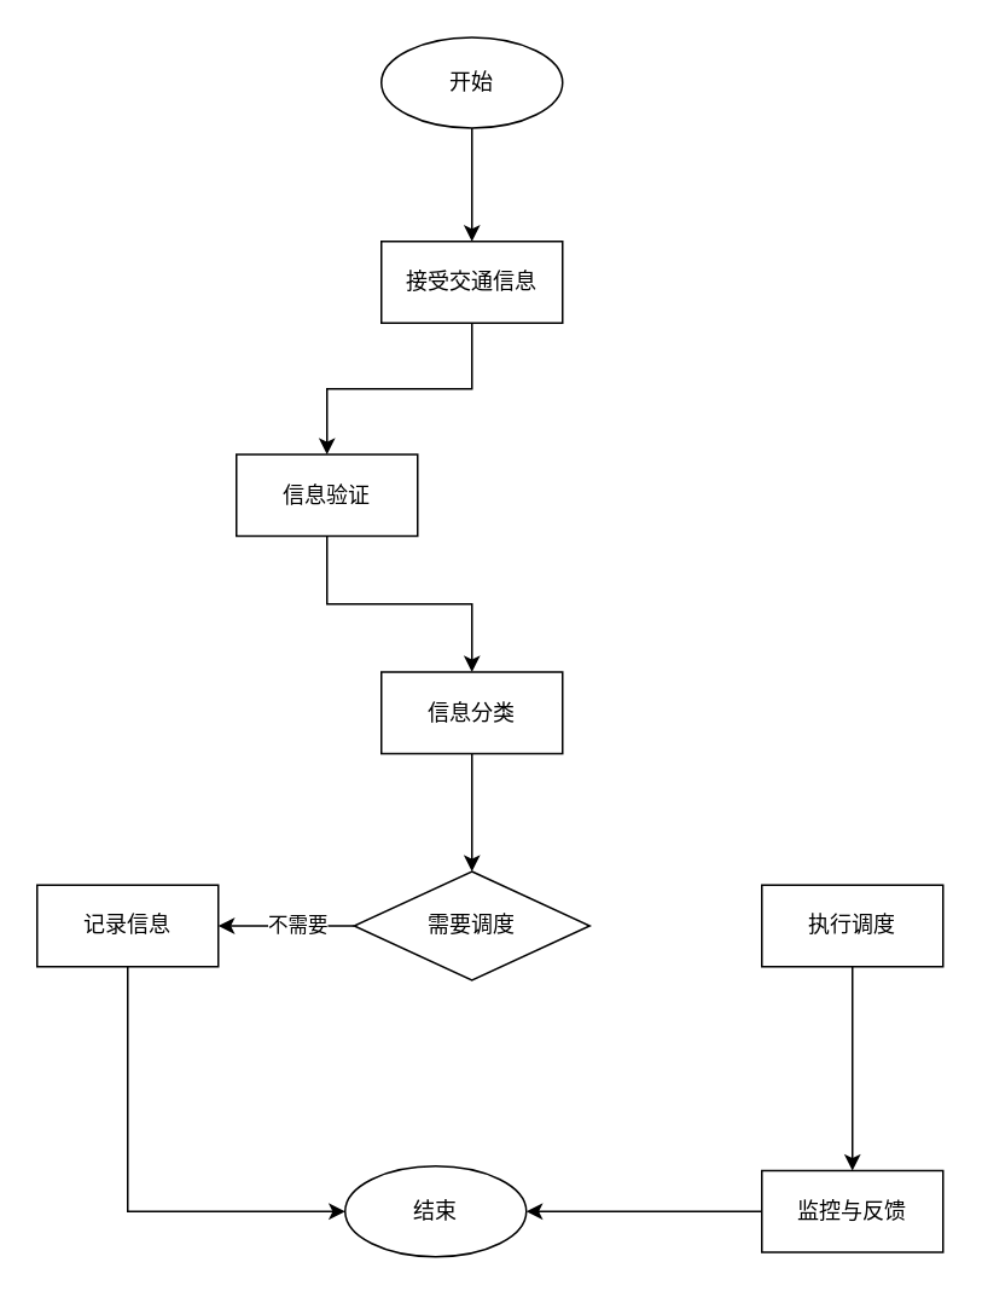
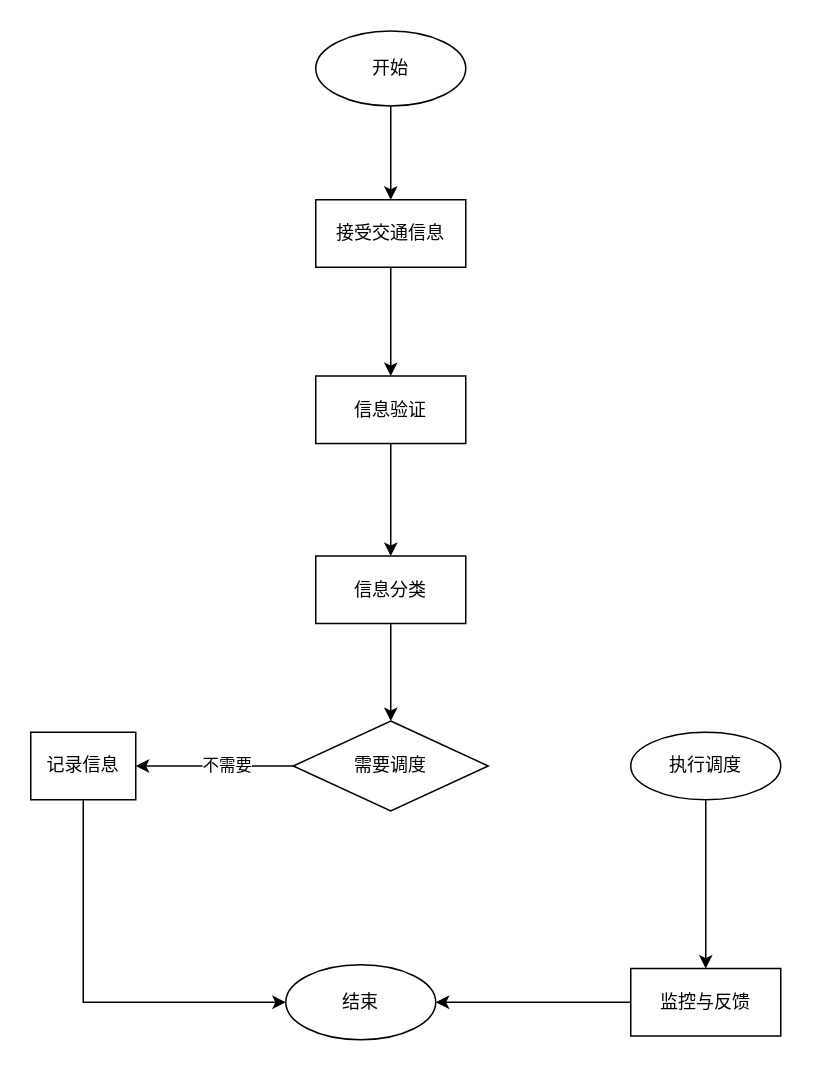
- <mxCell id="7" value="信息验证" style="whiteSpace=wrap;html=1;" vertex="1" parent="1"><mxGeometry x="130" y="250" width="100" height="45" as="geometry" /></mxCell>
+ <mxCell id="7" value="信息验证" style="whiteSpace=wrap;html=1;" vertex="1" parent="1"><mxGeometry x="210" y="250" width="100" height="45" as="geometry" /></mxCell>
- <mxCell id="19" value="记录信息" style="whiteSpace=wrap;html=1;" vertex="1" parent="1"><mxGeometry x="20" y="487.5" width="100" height="45" as="geometry" /></mxCell>
+ <mxCell id="19" value="记录信息" style="whiteSpace=wrap;html=1;" vertex="1" parent="1"><mxGeometry x="20" y="487.5" width="70" height="45" as="geometry" /></mxCell>
- <mxCell id="14" value="执行调度" style="whiteSpace=wrap;html=1;" vertex="1" parent="1"><mxGeometry x="420" y="487.5" width="100" height="45" as="geometry" /></mxCell>
+ <mxCell id="14" value="执行调度" style="ellipse;whiteSpace=wrap;html=1;" vertex="1" parent="1"><mxGeometry x="420" y="487.5" width="100" height="45" as="geometry" /></mxCell>
